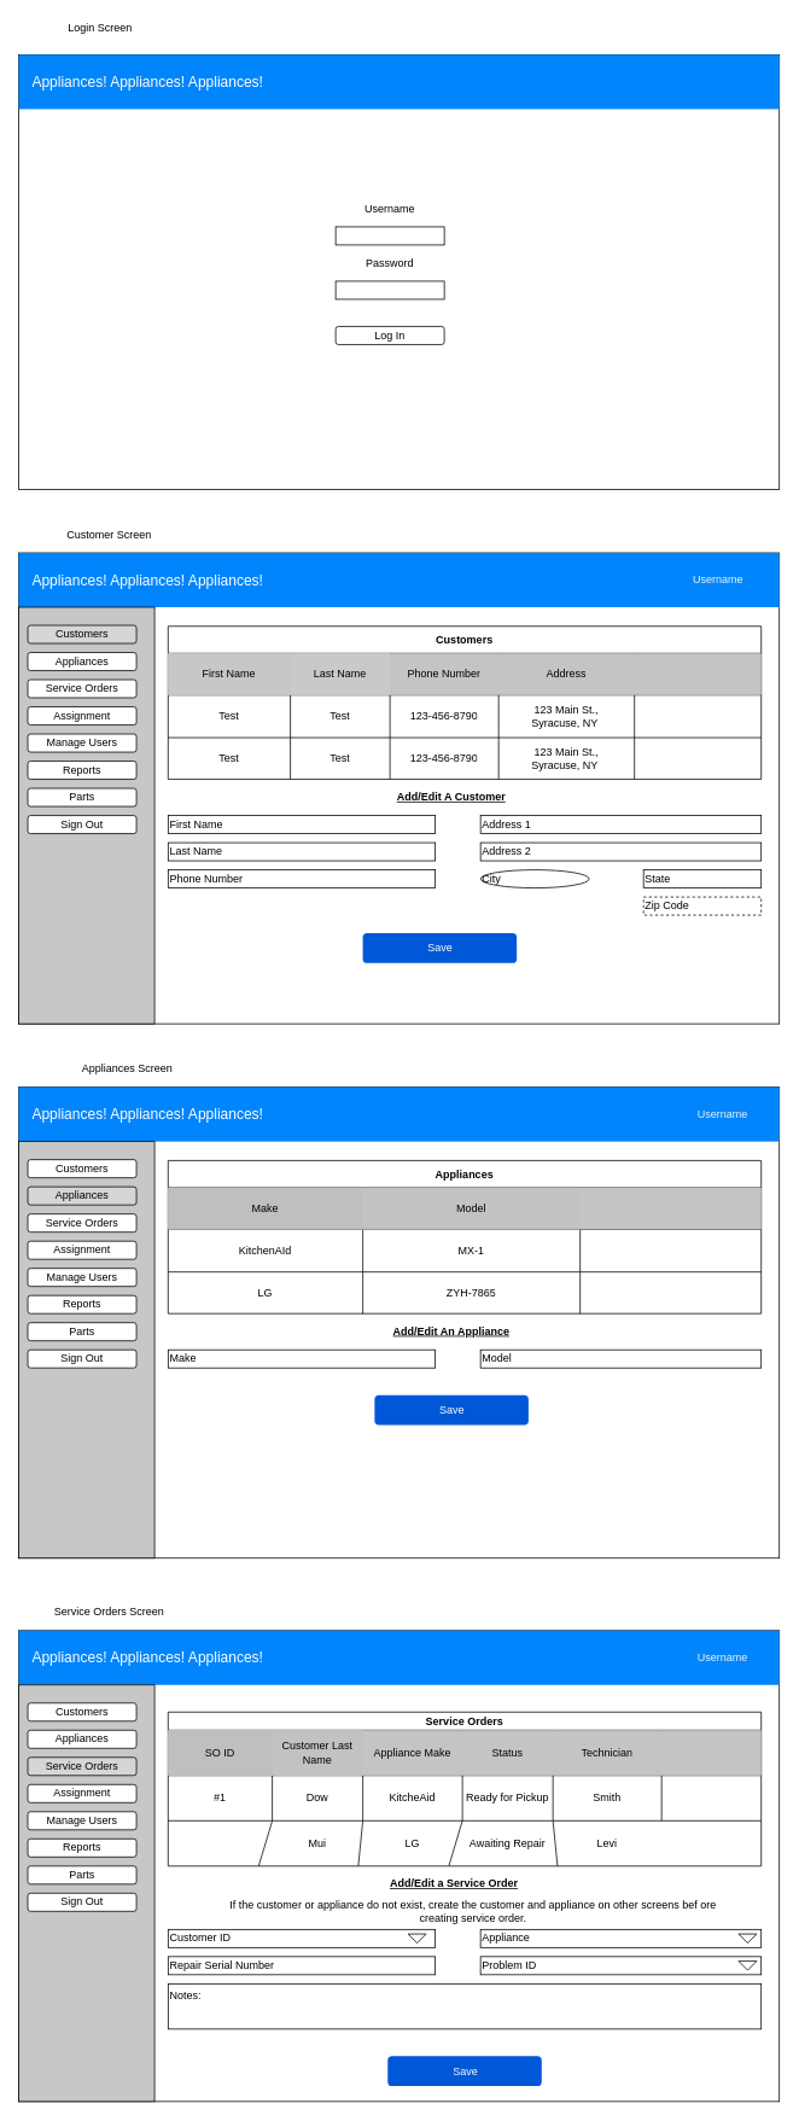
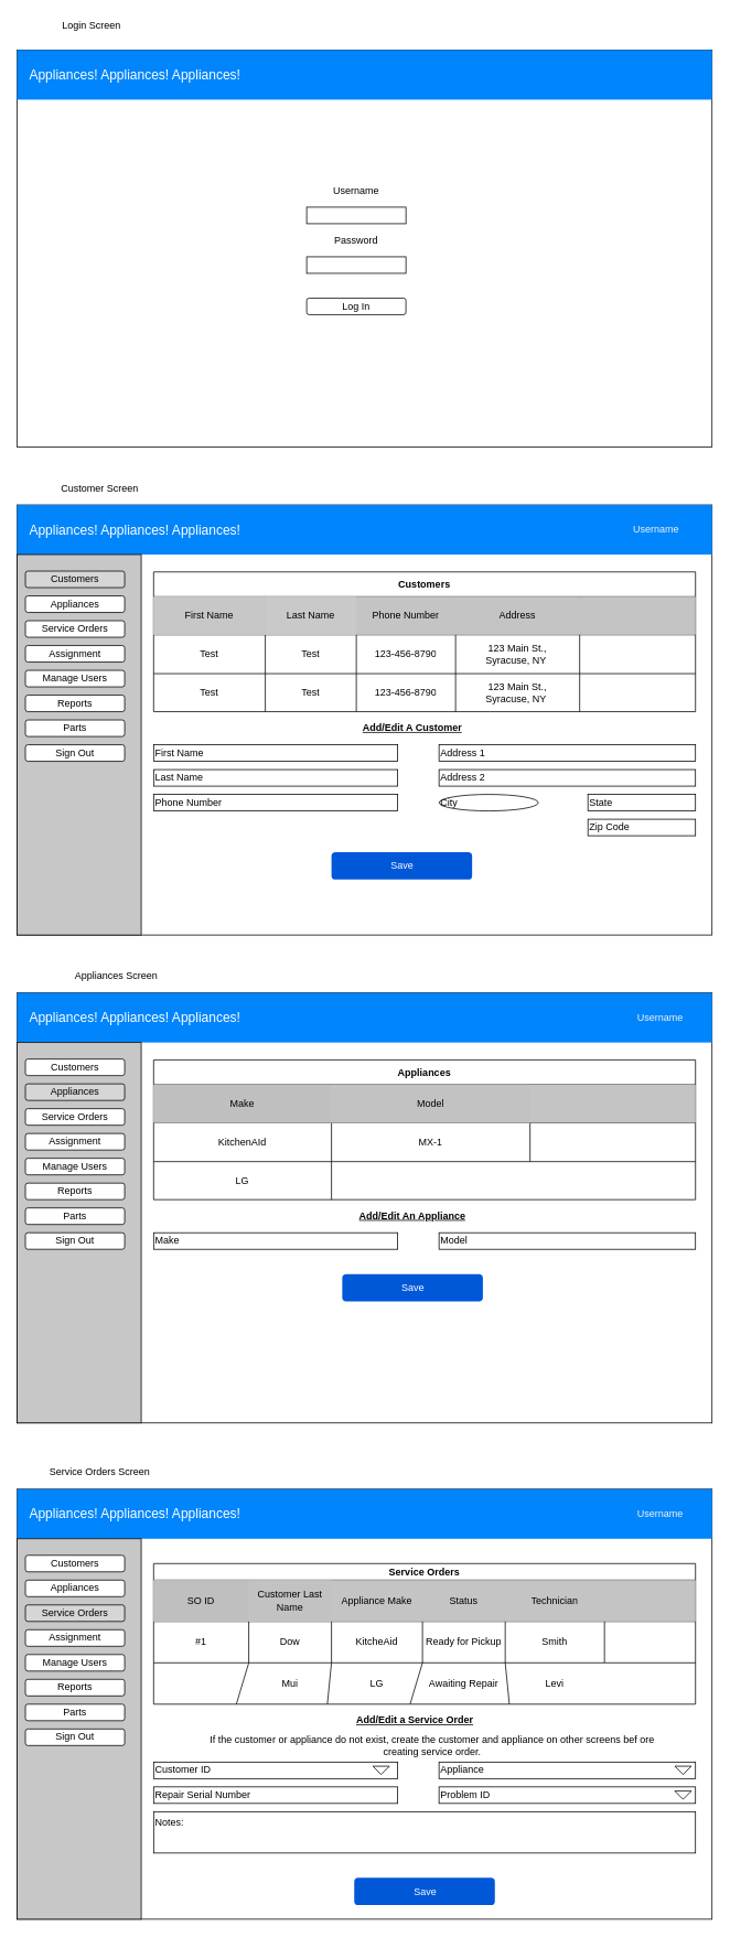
- <mxCell id="50" value="Zip Code" style="rounded=0;whiteSpace=wrap;html=1;fillColor=none;align=left;dashed=1;" vertex="1" parent="1"><mxGeometry x="710" y="990" width="130" height="20" as="geometry" /></mxCell>
+ <mxCell id="50" value="Zip Code" style="rounded=0;whiteSpace=wrap;html=1;fillColor=none;align=left;" vertex="1" parent="1"><mxGeometry x="710" y="990" width="130" height="20" as="geometry" /></mxCell>
- <mxCell id="79" value="&lt;span&gt;ZYH-7865&lt;/span&gt;" style="shape=partialRectangle;html=1;whiteSpace=wrap;connectable=0;fillColor=none;top=0;left=0;bottom=0;right=0;overflow=hidden;" vertex="1" parent="77"><mxGeometry x="215" width="240" height="46" as="geometry" /></mxCell>
